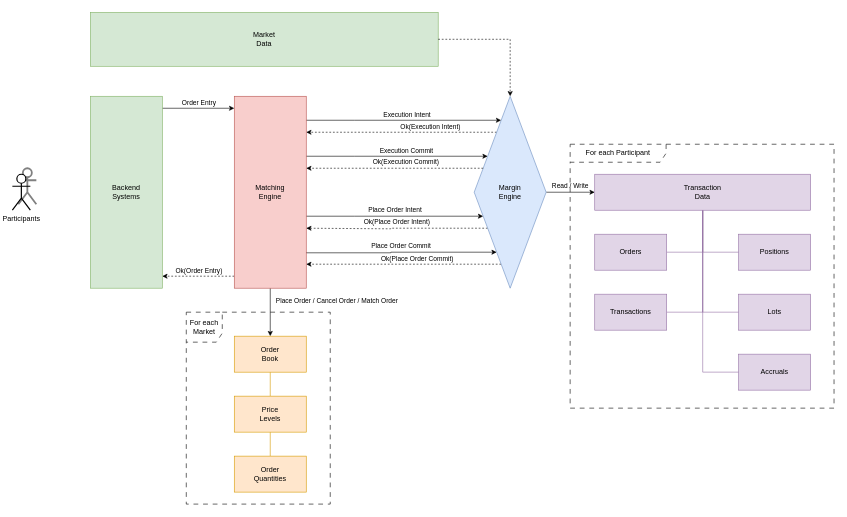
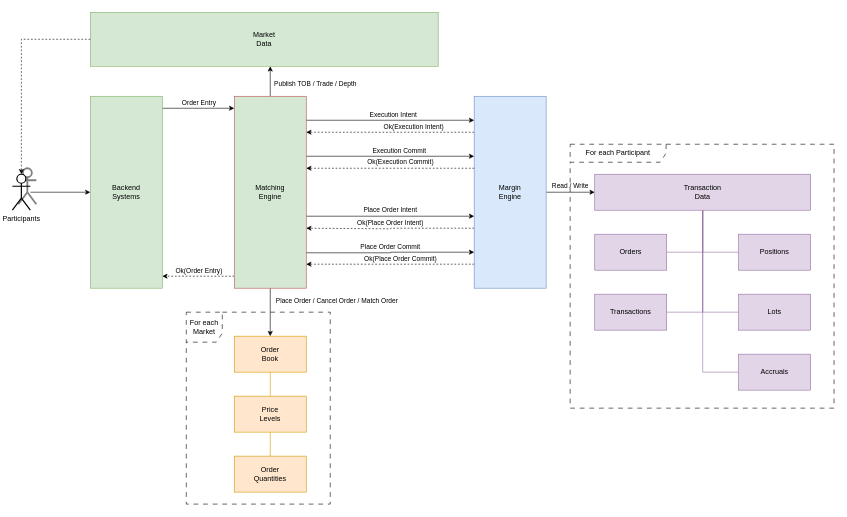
+ <mxCell id="13" style="edgeStyle=orthogonalEdgeStyle;rounded=0;orthogonalLoop=1;jettySize=auto;html=1;" parent="1" source="15" target="47" edge="1"><mxGeometry relative="1" as="geometry"><Array as="points"><mxPoint x="450" y="100" /><mxPoint x="450" y="100" /></Array></mxGeometry></mxCell>
+ <mxCell id="14" value="Publish TOB / Trade / Depth" style="edgeLabel;html=1;align=center;verticalAlign=middle;resizable=0;points=[];" parent="13" vertex="1" connectable="0"><mxGeometry x="-0.138" y="-2" relative="1" as="geometry"><mxPoint x="72" y="1" as="offset" /></mxGeometry></mxCell>
- <mxCell id="48" style="edgeStyle=orthogonalEdgeStyle;rounded=0;orthogonalLoop=1;jettySize=auto;html=1;dashed=1;" parent="1" source="47" target="22" edge="1"><mxGeometry relative="1" as="geometry" /></mxCell>
+ <mxCell id="48" style="edgeStyle=orthogonalEdgeStyle;rounded=0;orthogonalLoop=1;jettySize=auto;html=1;entryX=0.5;entryY=0;entryDx=0;entryDy=0;entryPerimeter=0;dashed=1;" parent="1" source="47" target="46" edge="1"><mxGeometry relative="1" as="geometry" /></mxCell>
+ <mxCell id="45" style="edgeStyle=orthogonalEdgeStyle;rounded=0;orthogonalLoop=1;jettySize=auto;html=1;" parent="1" source="46" target="42" edge="1"><mxGeometry relative="1" as="geometry" /></mxCell>
- <mxCell id="15" value="Matching&lt;div&gt;Engine&lt;/div&gt;" style="rounded=0;whiteSpace=wrap;html=1;fillColor=#f8cecc;strokeColor=#b85450;" parent="1" vertex="1"><mxGeometry x="390" y="160" width="120" height="320" as="geometry" /></mxCell>
+ <mxCell id="15" value="Matching&lt;div&gt;Engine&lt;/div&gt;" style="rounded=0;whiteSpace=wrap;html=1;fillColor=#d5e8d4;strokeColor=#b85450;" parent="1" vertex="1"><mxGeometry x="390" y="160" width="120" height="320" as="geometry" /></mxCell>
- <mxCell id="22" value="Margin&lt;div&gt;Engine&lt;/div&gt;" style="rhombus;whiteSpace=wrap;html=1;fillColor=#dae8fc;strokeColor=#6c8ebf;" parent="1" vertex="1"><mxGeometry x="790" y="160" width="120" height="320" as="geometry" /></mxCell>
+ <mxCell id="22" value="Margin&lt;div&gt;Engine&lt;/div&gt;" style="rounded=0;whiteSpace=wrap;html=1;fillColor=#dae8fc;strokeColor=#6c8ebf;" parent="1" vertex="1"><mxGeometry x="790" y="160" width="120" height="320" as="geometry" /></mxCell>
